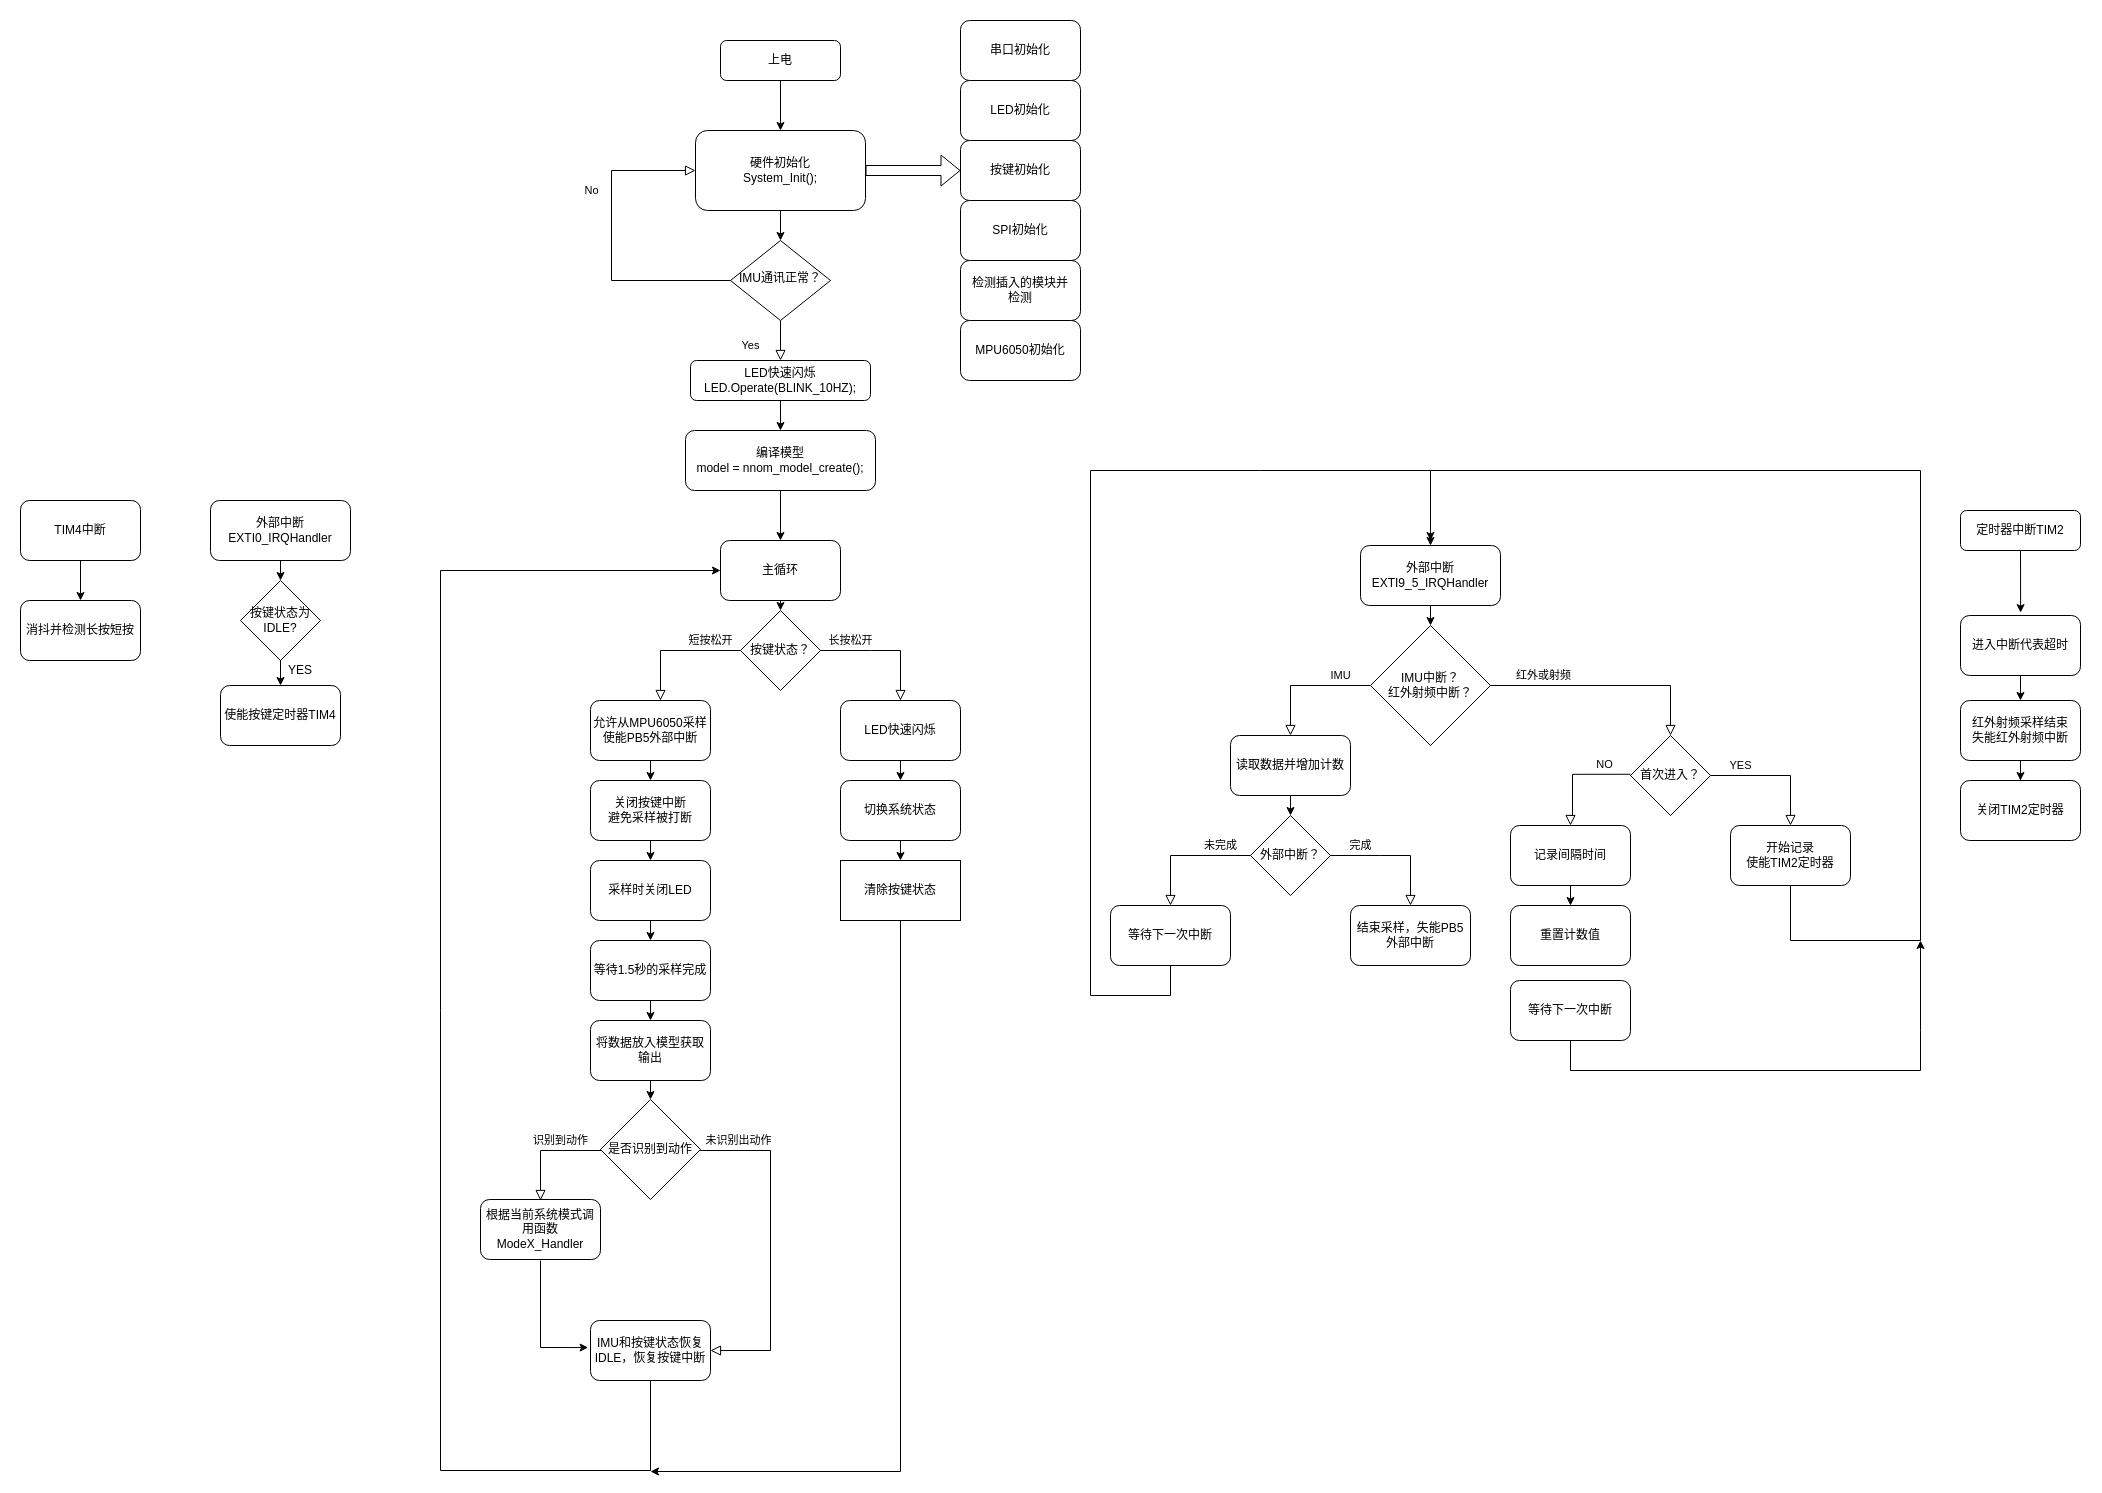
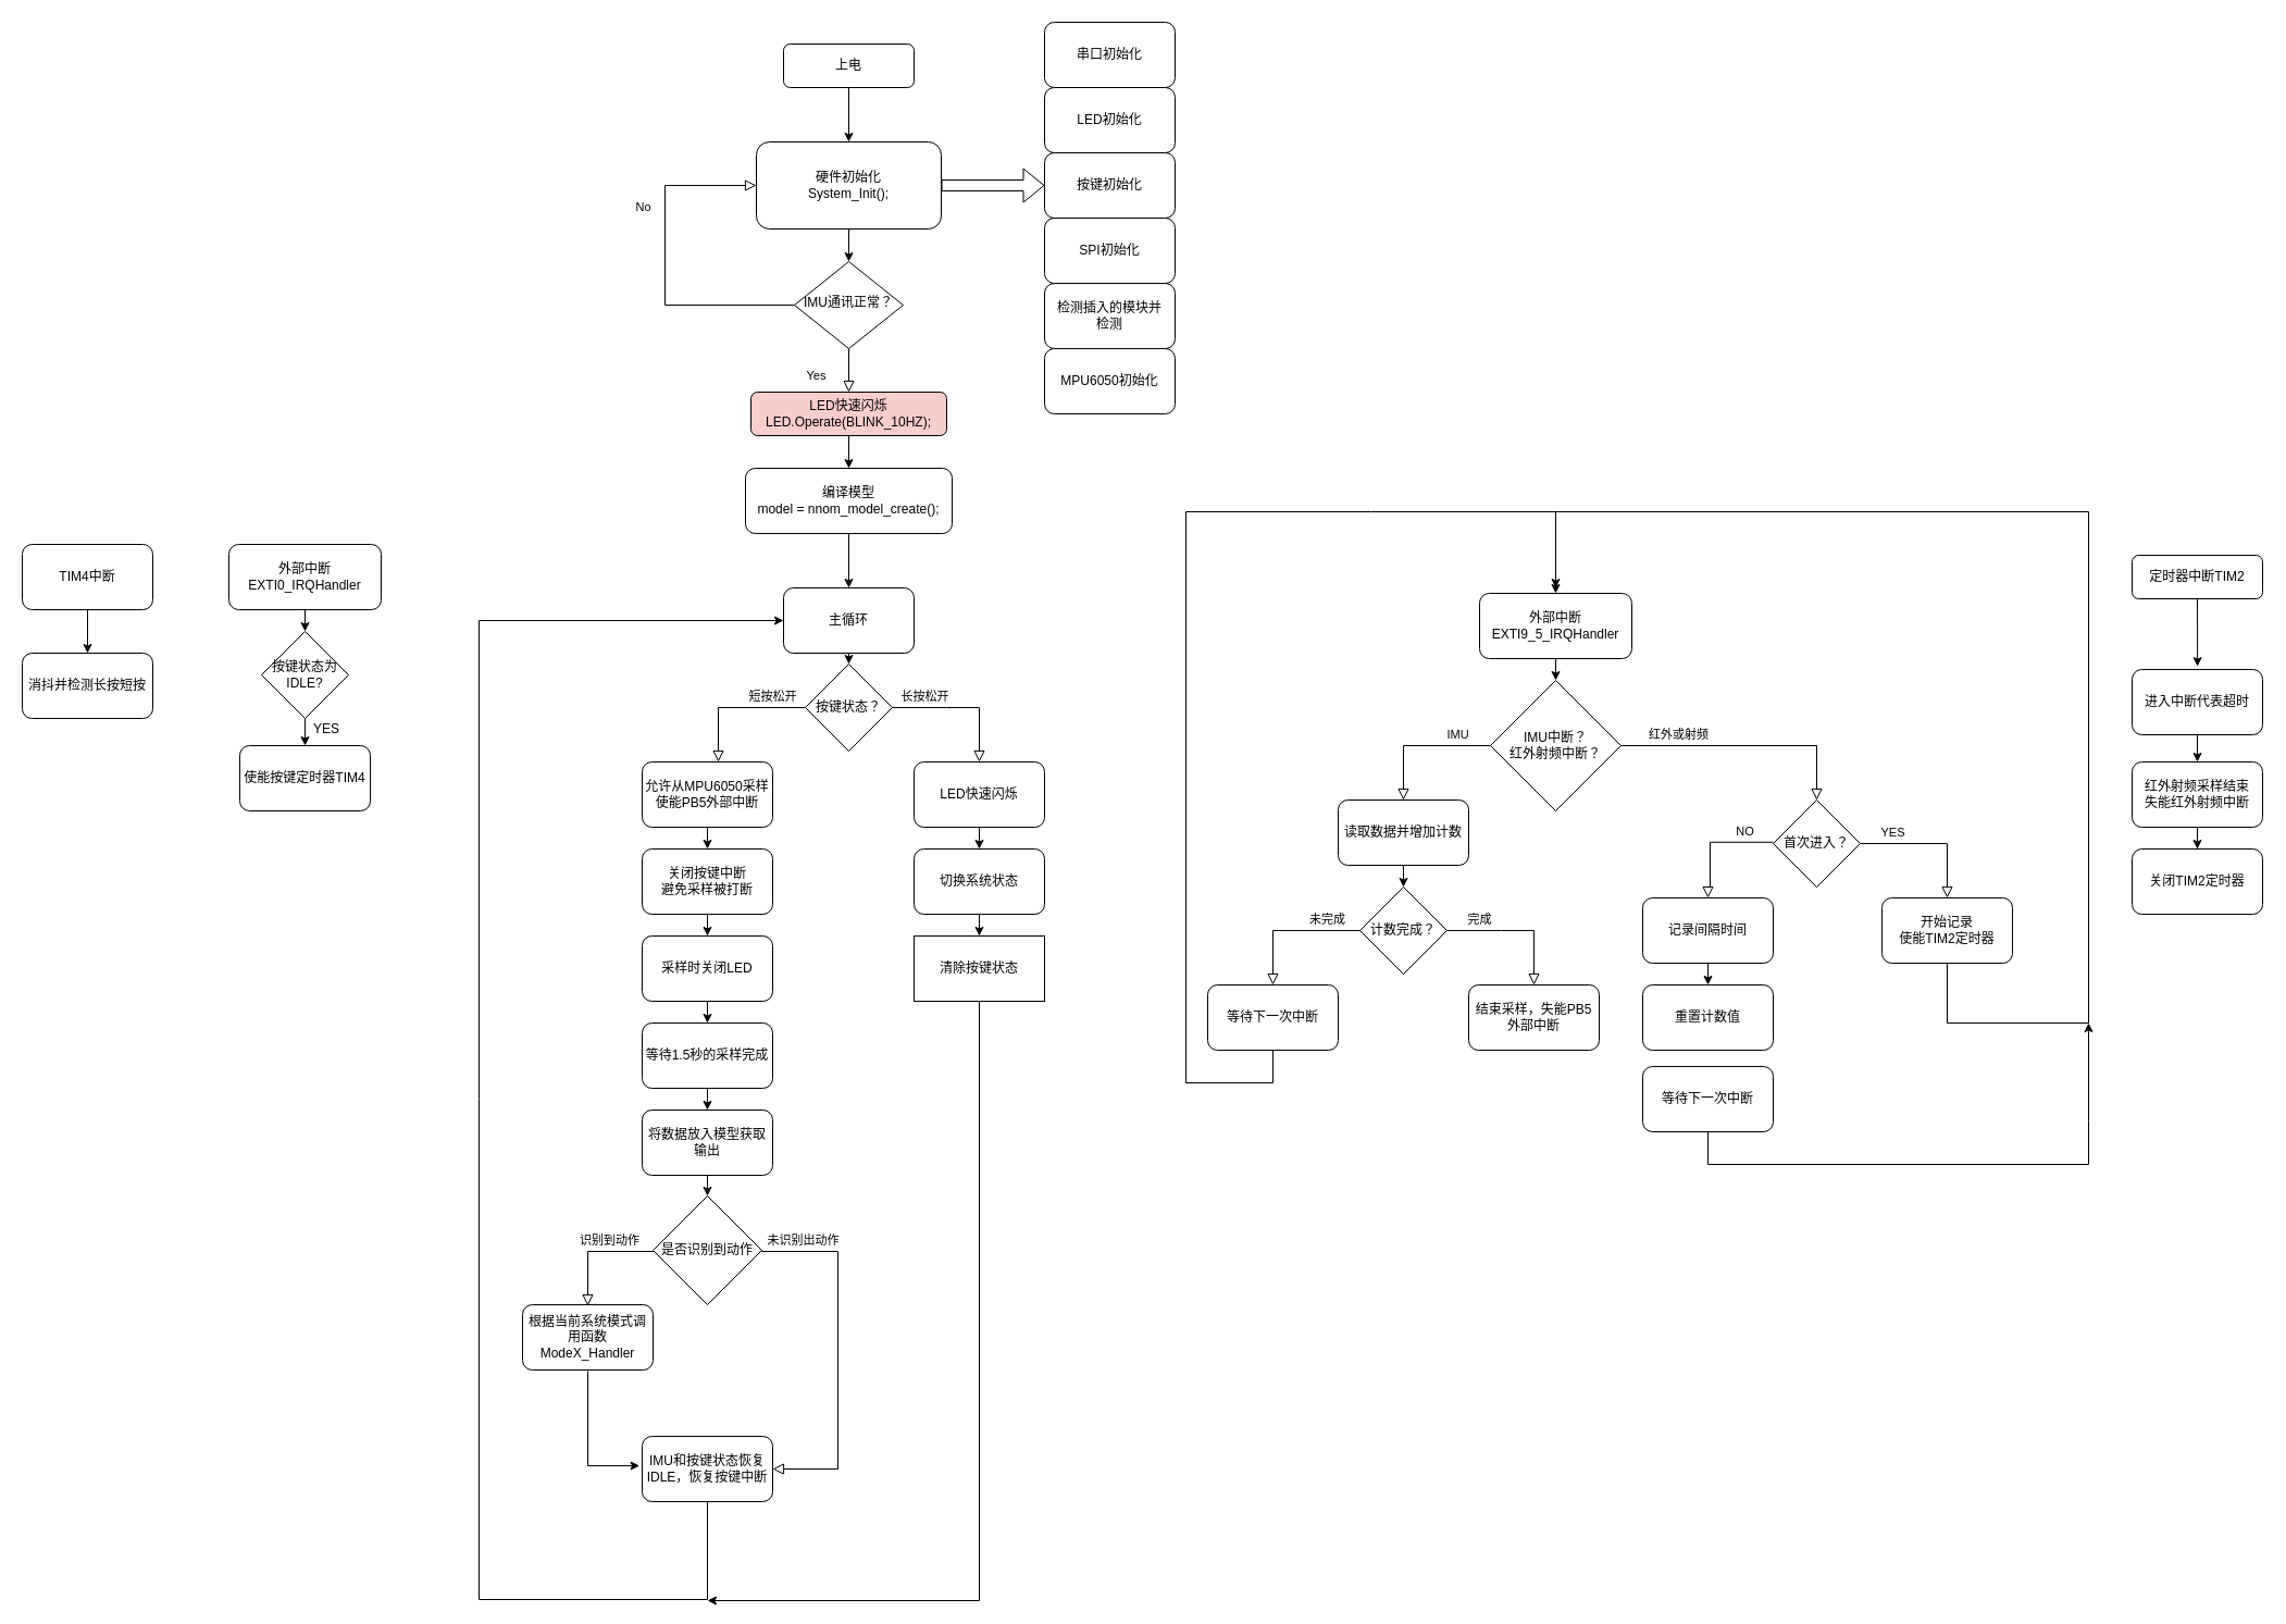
- <mxCell id="6" value="LED快速闪烁&lt;div&gt;LED.Operate(BLINK_10HZ);&lt;br&gt;&lt;/div&gt;" style="rounded=1;whiteSpace=wrap;html=1;fontSize=12;glass=0;strokeWidth=1;shadow=0;" parent="1" vertex="1"><mxGeometry x="690" y="360" width="180" height="40" as="geometry" /></mxCell>
+ <mxCell id="6" value="LED快速闪烁&lt;div&gt;LED.Operate(BLINK_10HZ);&lt;br&gt;&lt;/div&gt;" style="rounded=1;whiteSpace=wrap;html=1;fontSize=12;glass=0;strokeWidth=1;shadow=0;fillColor=#f8cecc;" parent="1" vertex="1"><mxGeometry x="690" y="360" width="180" height="40" as="geometry" /></mxCell>
- <mxCell id="56" value="外部中断？" style="rhombus;whiteSpace=wrap;html=1;" vertex="1" parent="1"><mxGeometry x="1250" y="815" width="80" height="80" as="geometry" /></mxCell>
+ <mxCell id="56" value="计数完成？" style="rhombus;whiteSpace=wrap;html=1;" vertex="1" parent="1"><mxGeometry x="1250" y="815" width="80" height="80" as="geometry" /></mxCell>
